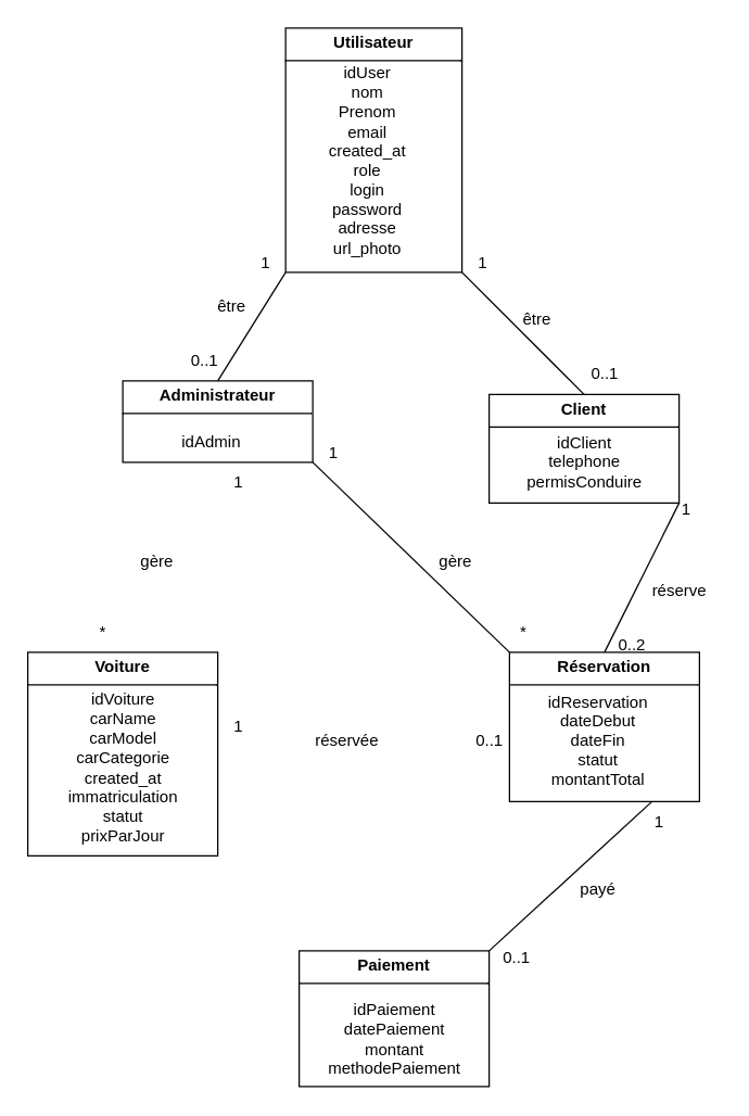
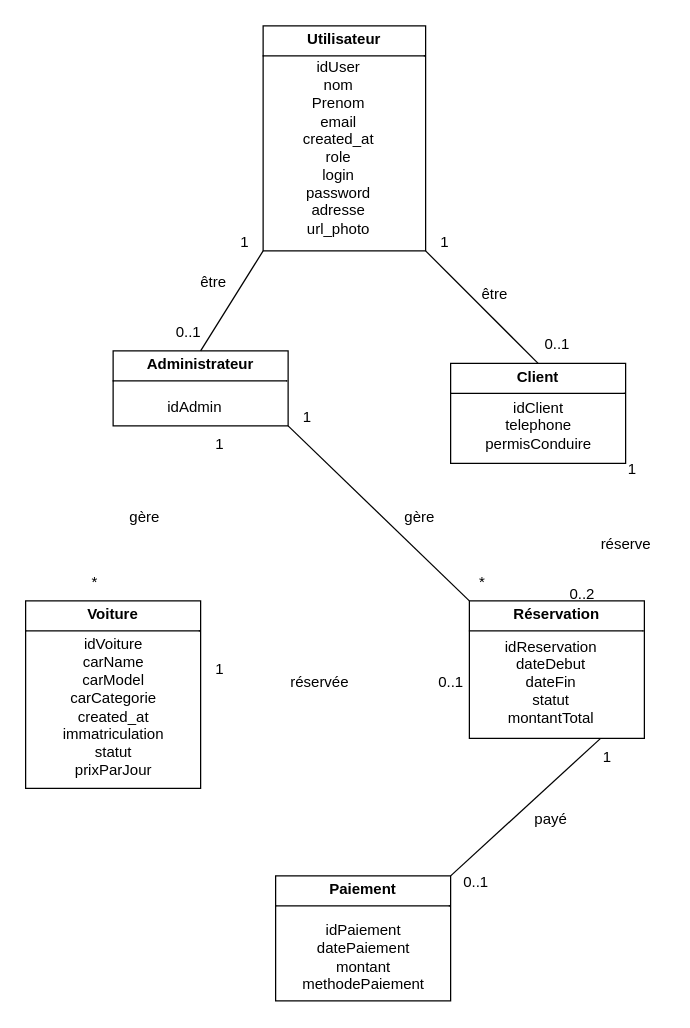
- <mxCell id="16" value="" style="endArrow=none;html=1;exitX=0.5;exitY=0;exitDx=0;exitDy=0;entryX=1;entryY=1;entryDx=0;entryDy=0;" edge="1" parent="1" source="6" target="4"><mxGeometry width="50" height="50" relative="1" as="geometry"><mxPoint x="310" y="520" as="sourcePoint" /><mxPoint x="340" y="410" as="targetPoint" /></mxGeometry></mxCell>
